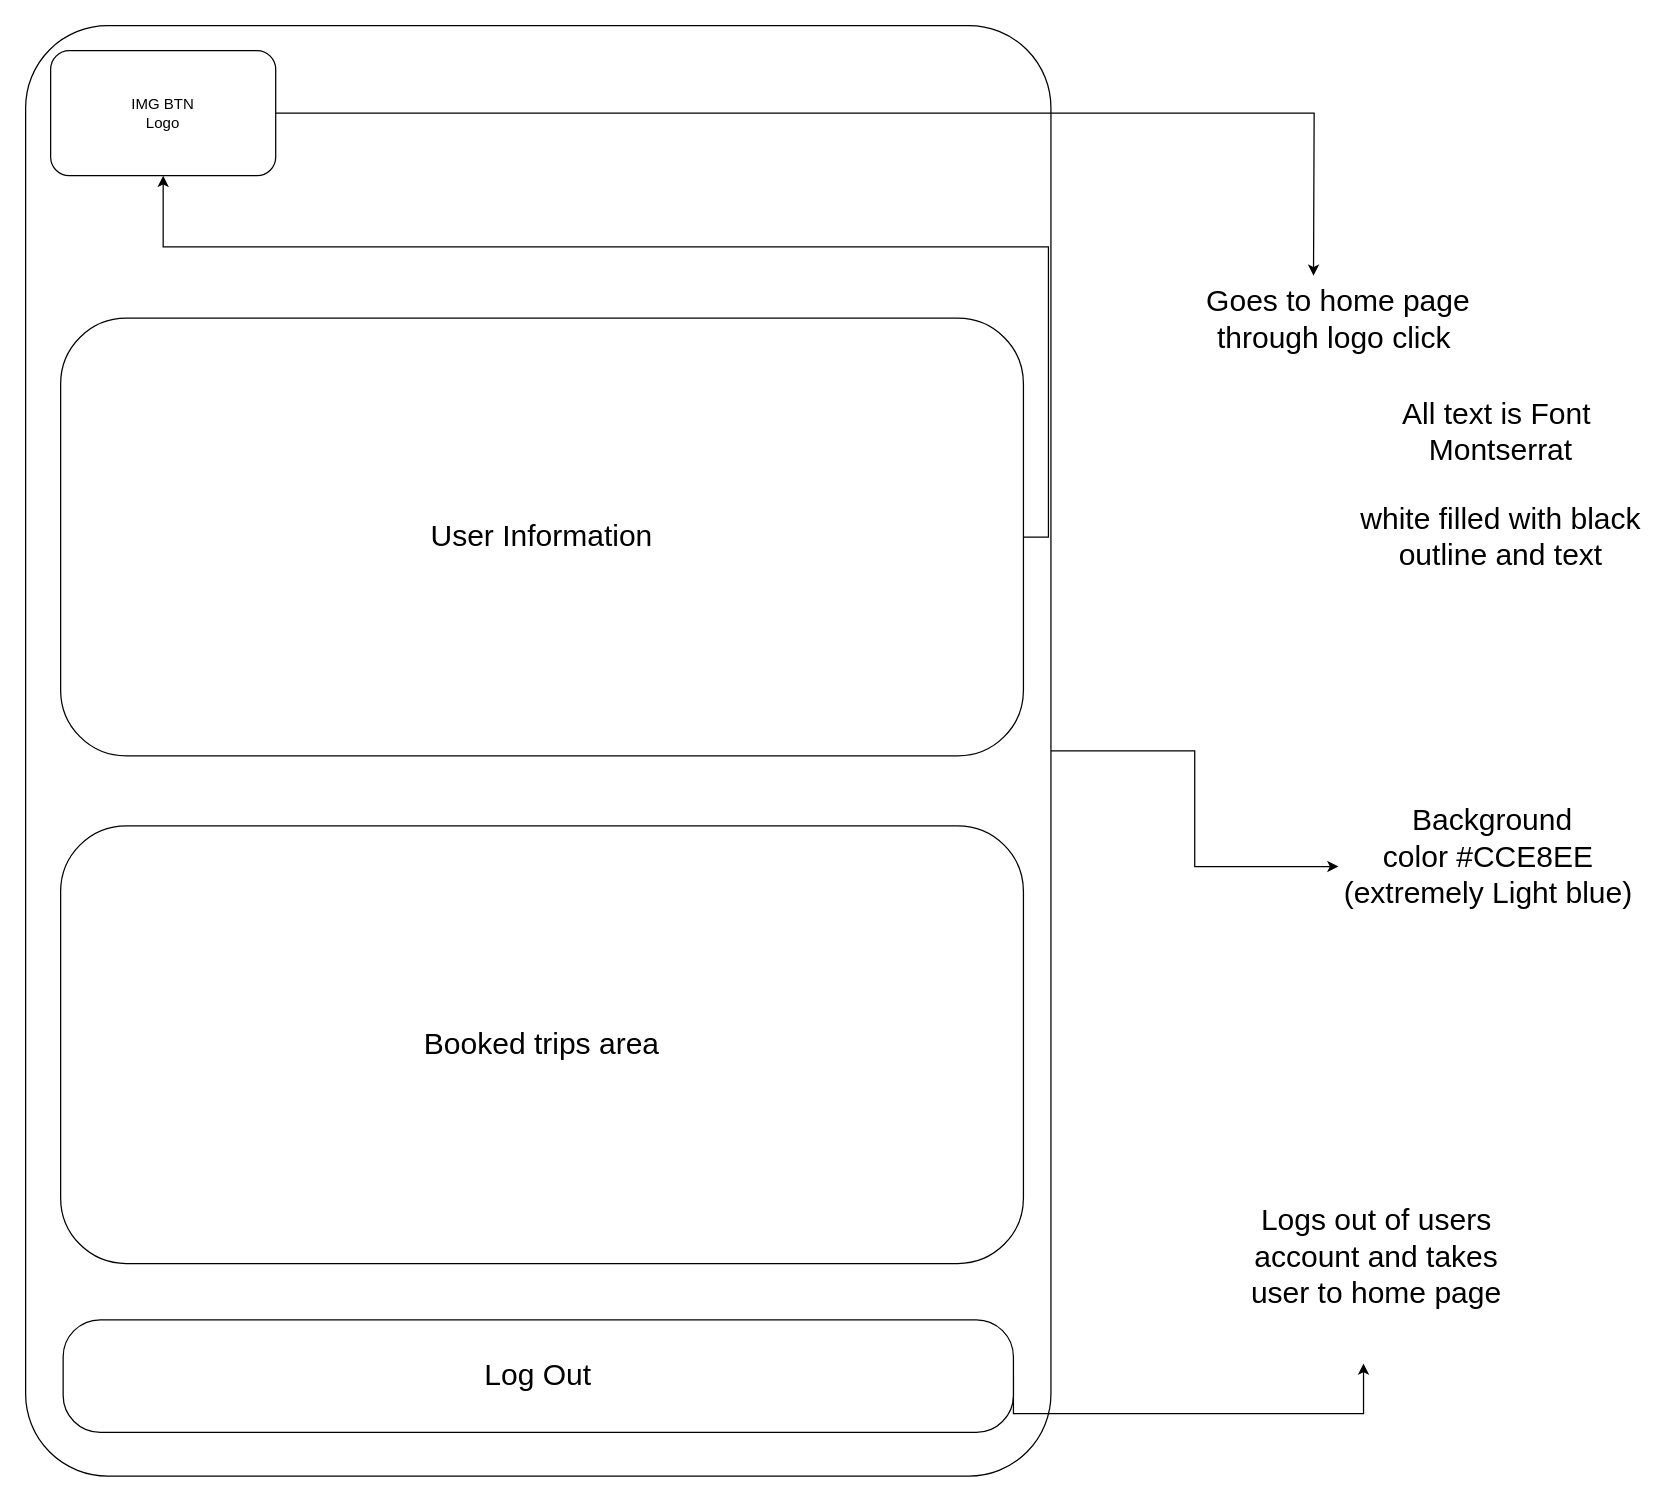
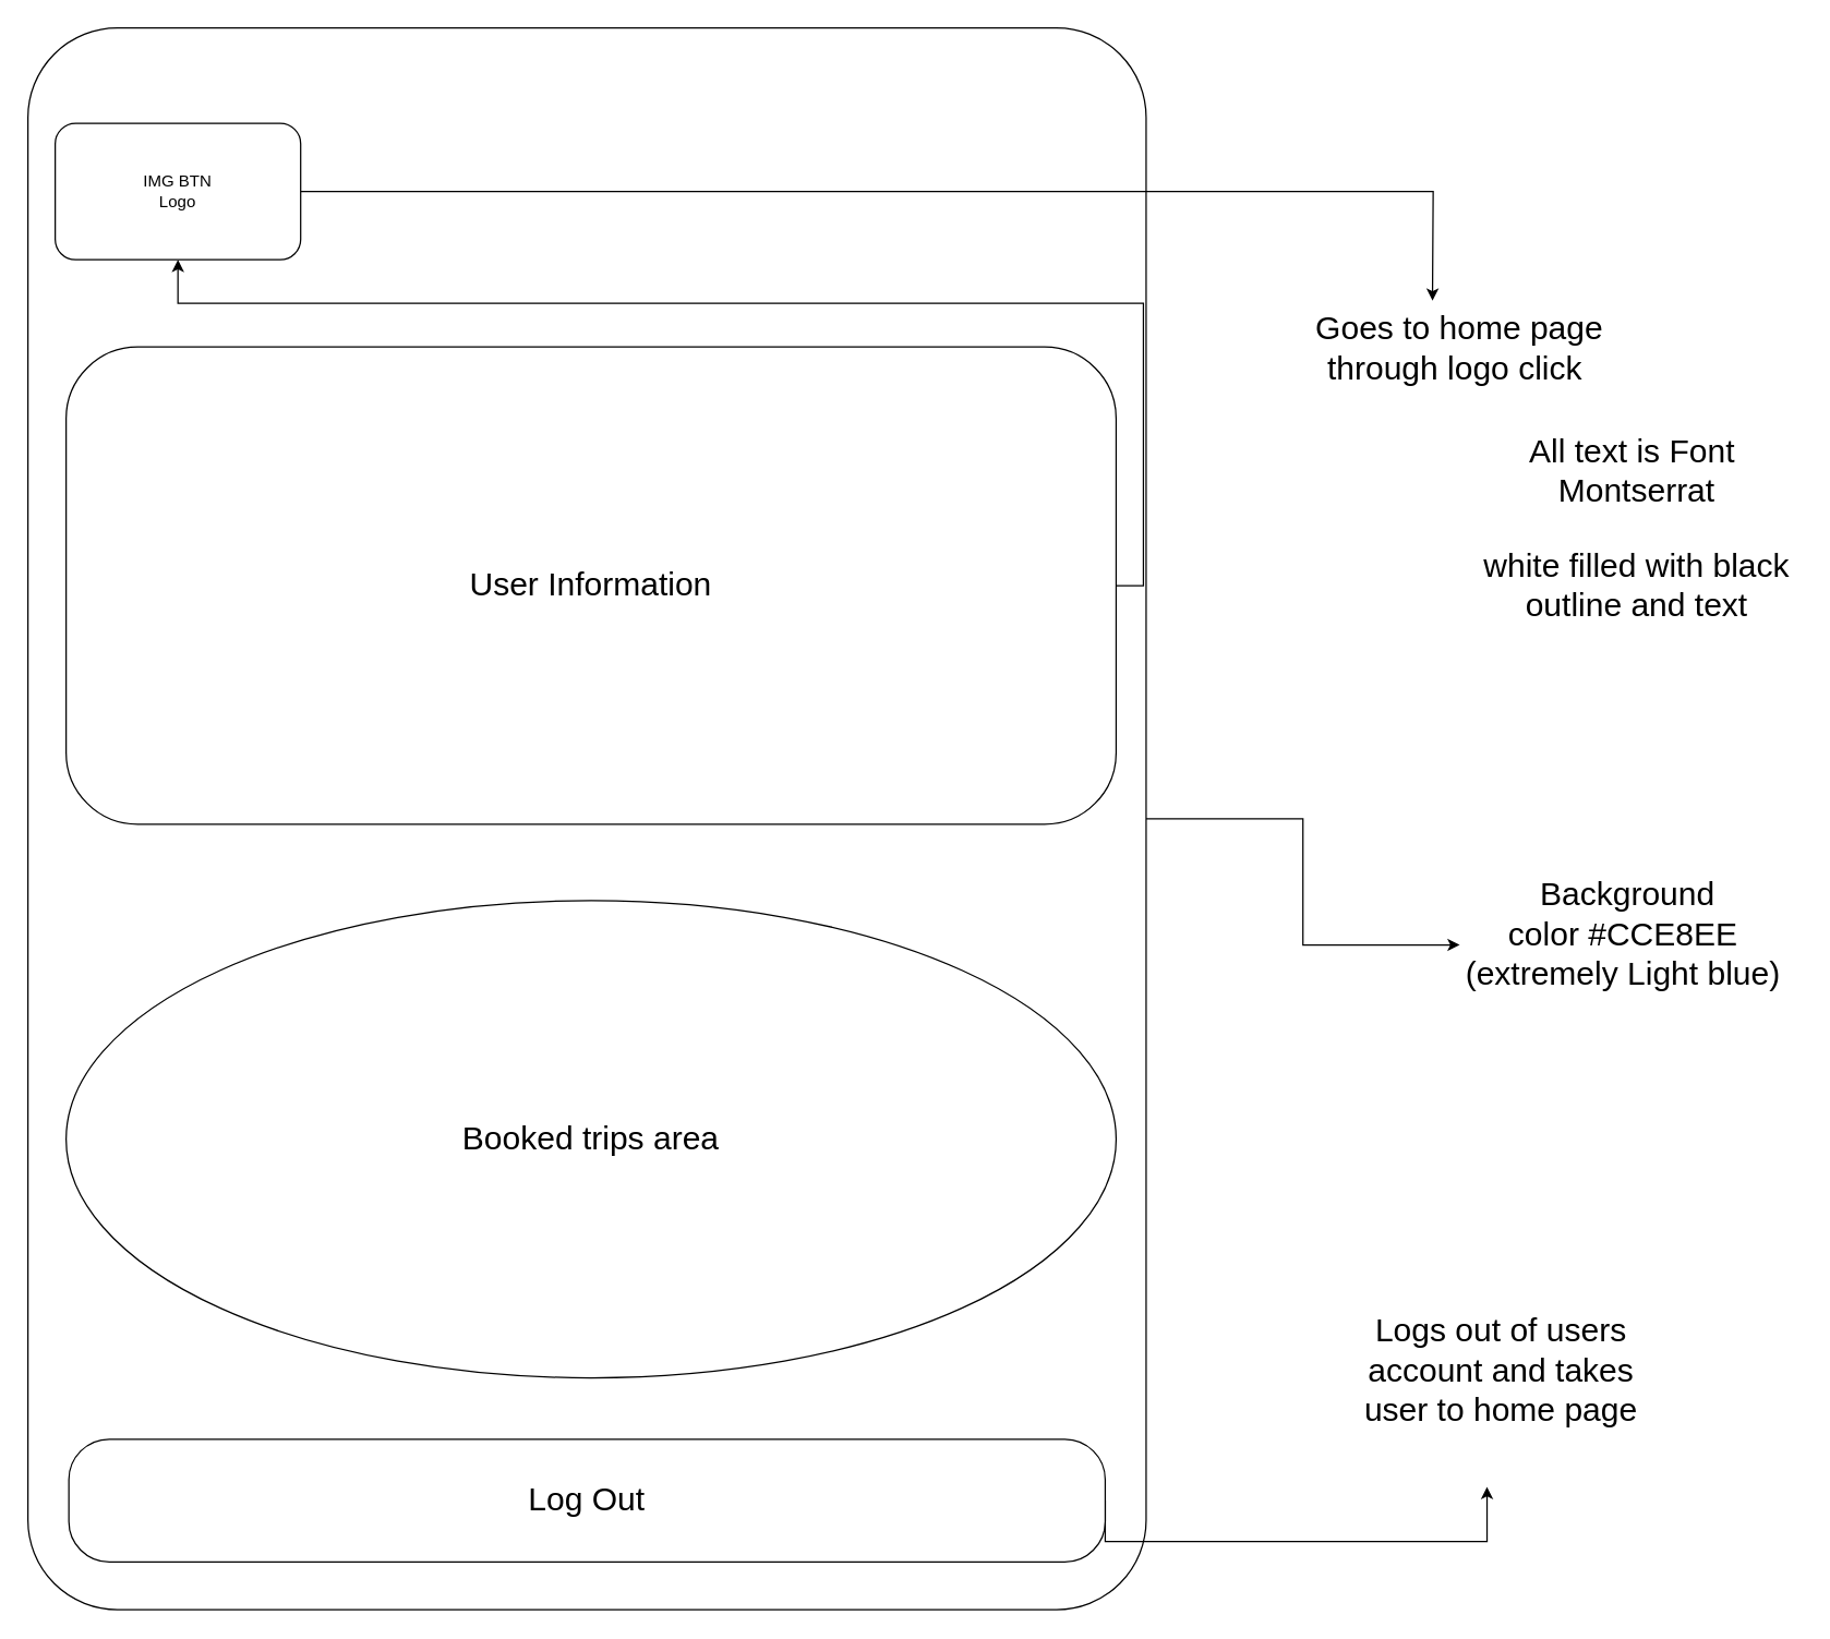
- <mxCell id="10" value="IMG BTN&lt;div&gt;Logo&lt;/div&gt;" style="rounded=1;whiteSpace=wrap;html=1;" parent="1" vertex="1"><mxGeometry x="40" y="40" width="180" height="100" as="geometry" /></mxCell>
+ <mxCell id="10" value="IMG BTN&lt;div&gt;Logo&lt;/div&gt;" style="rounded=1;whiteSpace=wrap;html=1;" parent="1" vertex="1"><mxGeometry x="40" y="90" width="180" height="100" as="geometry" /></mxCell>
- <mxCell id="6" value="Booked trips area" style="rounded=1;whiteSpace=wrap;html=1;fontSize=24;" parent="1" vertex="1"><mxGeometry x="48" y="660" width="770" height="350" as="geometry" /></mxCell>
+ <mxCell id="6" value="Booked trips area" style="ellipse;whiteSpace=wrap;html=1;fontSize=24;" parent="1" vertex="1"><mxGeometry x="48" y="660" width="770" height="350" as="geometry" /></mxCell>
